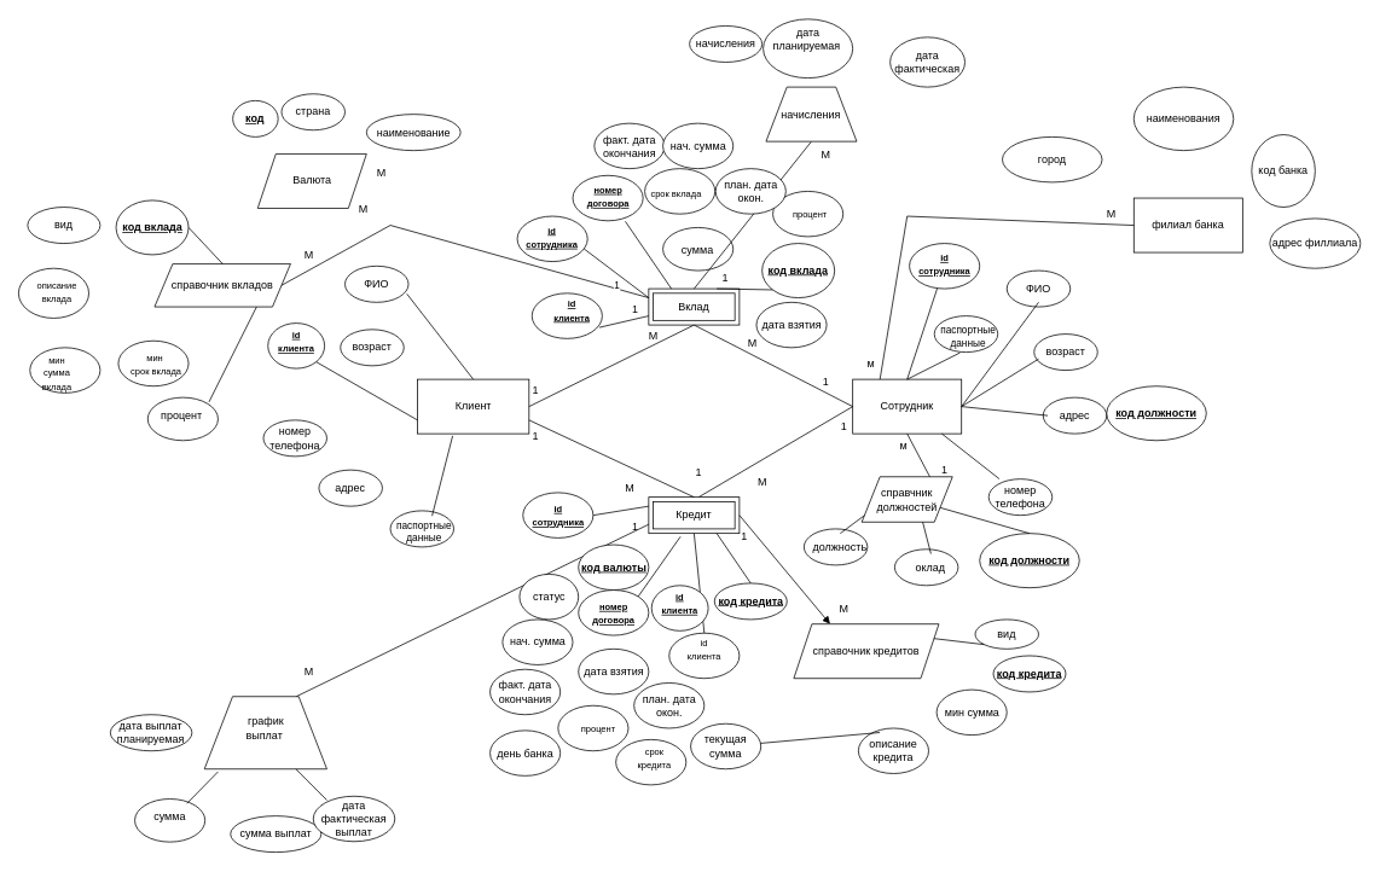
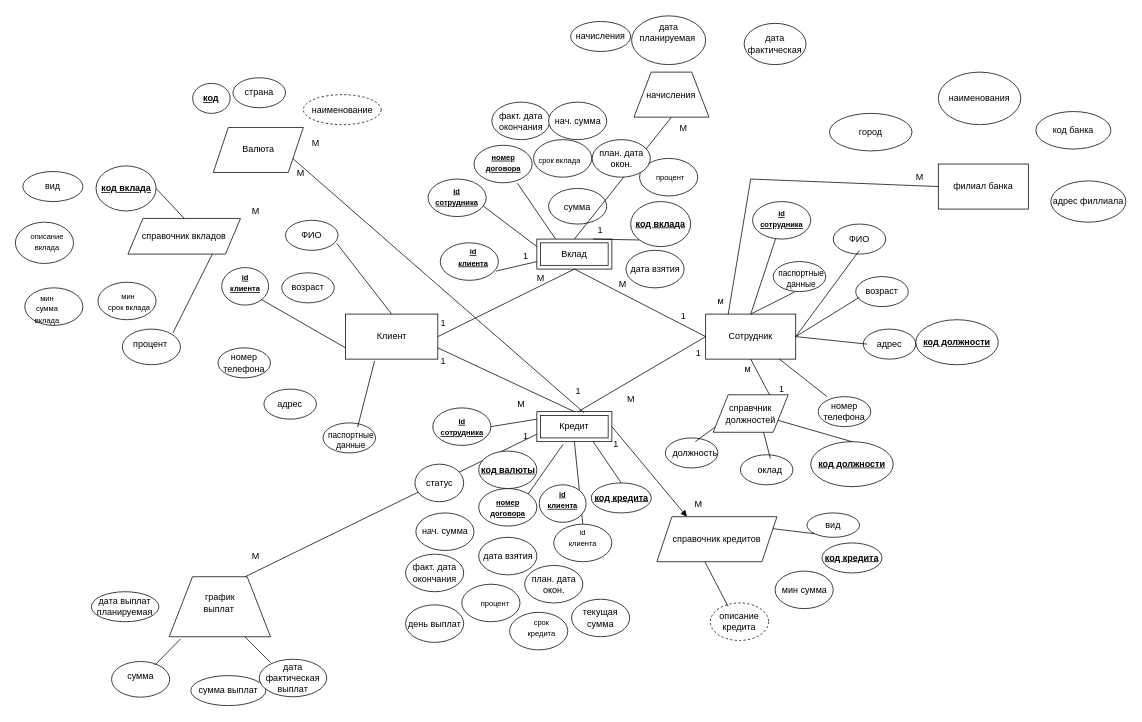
- <mxCell id="113" value="дата фактическая" style="ellipse;whiteSpace=wrap;html=1;" parent="1" vertex="1"><mxGeometry x="981.25" y="40.5" width="82.5" height="55" as="geometry" /></mxCell>
+ <mxCell id="113" value="дата фактическая" style="ellipse;whiteSpace=wrap;html=1;" parent="1" vertex="1"><mxGeometry x="991.25" y="30.5" width="82.5" height="55" as="geometry" /></mxCell>
- <mxCell id="93" value="наименование" style="ellipse;whiteSpace=wrap;html=1;" parent="1" vertex="1"><mxGeometry x="403.75" y="125.5" width="103.75" height="40" as="geometry" /></mxCell>
+ <mxCell id="93" value="наименование" style="ellipse;whiteSpace=wrap;html=1;dashed=1;" parent="1" vertex="1"><mxGeometry x="403.75" y="125.5" width="103.75" height="40" as="geometry" /></mxCell>
- <mxCell id="121" value="код банка" style="ellipse;whiteSpace=wrap;html=1;" parent="1" vertex="1"><mxGeometry x="1380" y="148" width="70" height="80" as="geometry" /></mxCell>
+ <mxCell id="121" value="код банка" style="ellipse;whiteSpace=wrap;html=1;" parent="1" vertex="1"><mxGeometry x="1380" y="148" width="100" height="50" as="geometry" /></mxCell>
- <mxCell id="107" value="" style="endArrow=none;html=1;rounded=0;exitX=1;exitY=0.5;exitDx=0;exitDy=0;entryX=0;entryY=0.25;entryDx=0;entryDy=0;" parent="1" source="94" target="8" edge="1"><mxGeometry width="50" height="50" relative="1" as="geometry"><mxPoint x="650" y="508" as="sourcePoint" /><mxPoint x="720" y="128" as="targetPoint" /><Array as="points"><mxPoint x="430" y="248" /></Array></mxGeometry></mxCell>
- <mxCell id="108" value="1" style="edgeLabel;html=1;align=center;verticalAlign=middle;resizable=0;points=[];" vertex="1" connectable="0" parent="107"><mxGeometry x="0.899" y="3" relative="1" as="geometry"><mxPoint x="-15" y="-6" as="offset" /></mxGeometry></mxCell>
+ <mxCell id="135" value="" style="endArrow=none;html=1;rounded=0;entryX=0.629;entryY=0.036;entryDx=0;entryDy=0;entryPerimeter=0;exitX=1;exitY=0.75;exitDx=0;exitDy=0;" edge="1" parent="1" source="90" target="9"><mxGeometry width="50" height="50" relative="1" as="geometry"><mxPoint x="690" y="468" as="sourcePoint" /><mxPoint x="740" y="418" as="targetPoint" /></mxGeometry></mxCell>
- <mxCell id="141" value="статус" style="ellipse;whiteSpace=wrap;html=1;" vertex="1" parent="1"><mxGeometry x="572.5" y="633" width="65" height="50" as="geometry" /></mxCell>
+ <mxCell id="141" value="статус" style="ellipse;whiteSpace=wrap;html=1;" vertex="1" parent="1"><mxGeometry x="552.5" y="618" width="65" height="50" as="geometry" /></mxCell>
- <mxCell id="150" value="" style="endArrow=none;html=1;rounded=0;exitX=0.305;exitY=0.094;exitDx=0;exitDy=0;exitPerimeter=0;" edge="1" parent="1" source="62" target="148"><mxGeometry width="50" height="50" relative="1" as="geometry"><mxPoint x="790" y="778" as="sourcePoint" /><mxPoint x="840" y="728" as="targetPoint" /></mxGeometry></mxCell>
+ <mxCell id="150" value="" style="endArrow=none;html=1;rounded=0;entryX=0.4;entryY=1.005;entryDx=0;entryDy=0;entryPerimeter=0;exitX=0.305;exitY=0.094;exitDx=0;exitDy=0;exitPerimeter=0;" edge="1" parent="1" source="62" target="98"><mxGeometry width="50" height="50" relative="1" as="geometry"><mxPoint x="790" y="778" as="sourcePoint" /><mxPoint x="840" y="728" as="targetPoint" /></mxGeometry></mxCell>
- <mxCell id="62" value="описание кредита" style="ellipse;whiteSpace=wrap;html=1;" parent="1" vertex="1"><mxGeometry x="946.25" y="803" width="77.5" height="50" as="geometry" /></mxCell>
+ <mxCell id="62" value="описание кредита" style="ellipse;whiteSpace=wrap;html=1;dashed=1;" parent="1" vertex="1"><mxGeometry x="946.25" y="803" width="77.5" height="50" as="geometry" /></mxCell>
- <mxCell id="149" value="день банка" style="ellipse;whiteSpace=wrap;html=1;" vertex="1" parent="1"><mxGeometry x="540" y="805.5" width="77.5" height="50" as="geometry" /></mxCell>
+ <mxCell id="149" value="день выплат" style="ellipse;whiteSpace=wrap;html=1;" vertex="1" parent="1"><mxGeometry x="540" y="805.5" width="77.5" height="50" as="geometry" /></mxCell>
